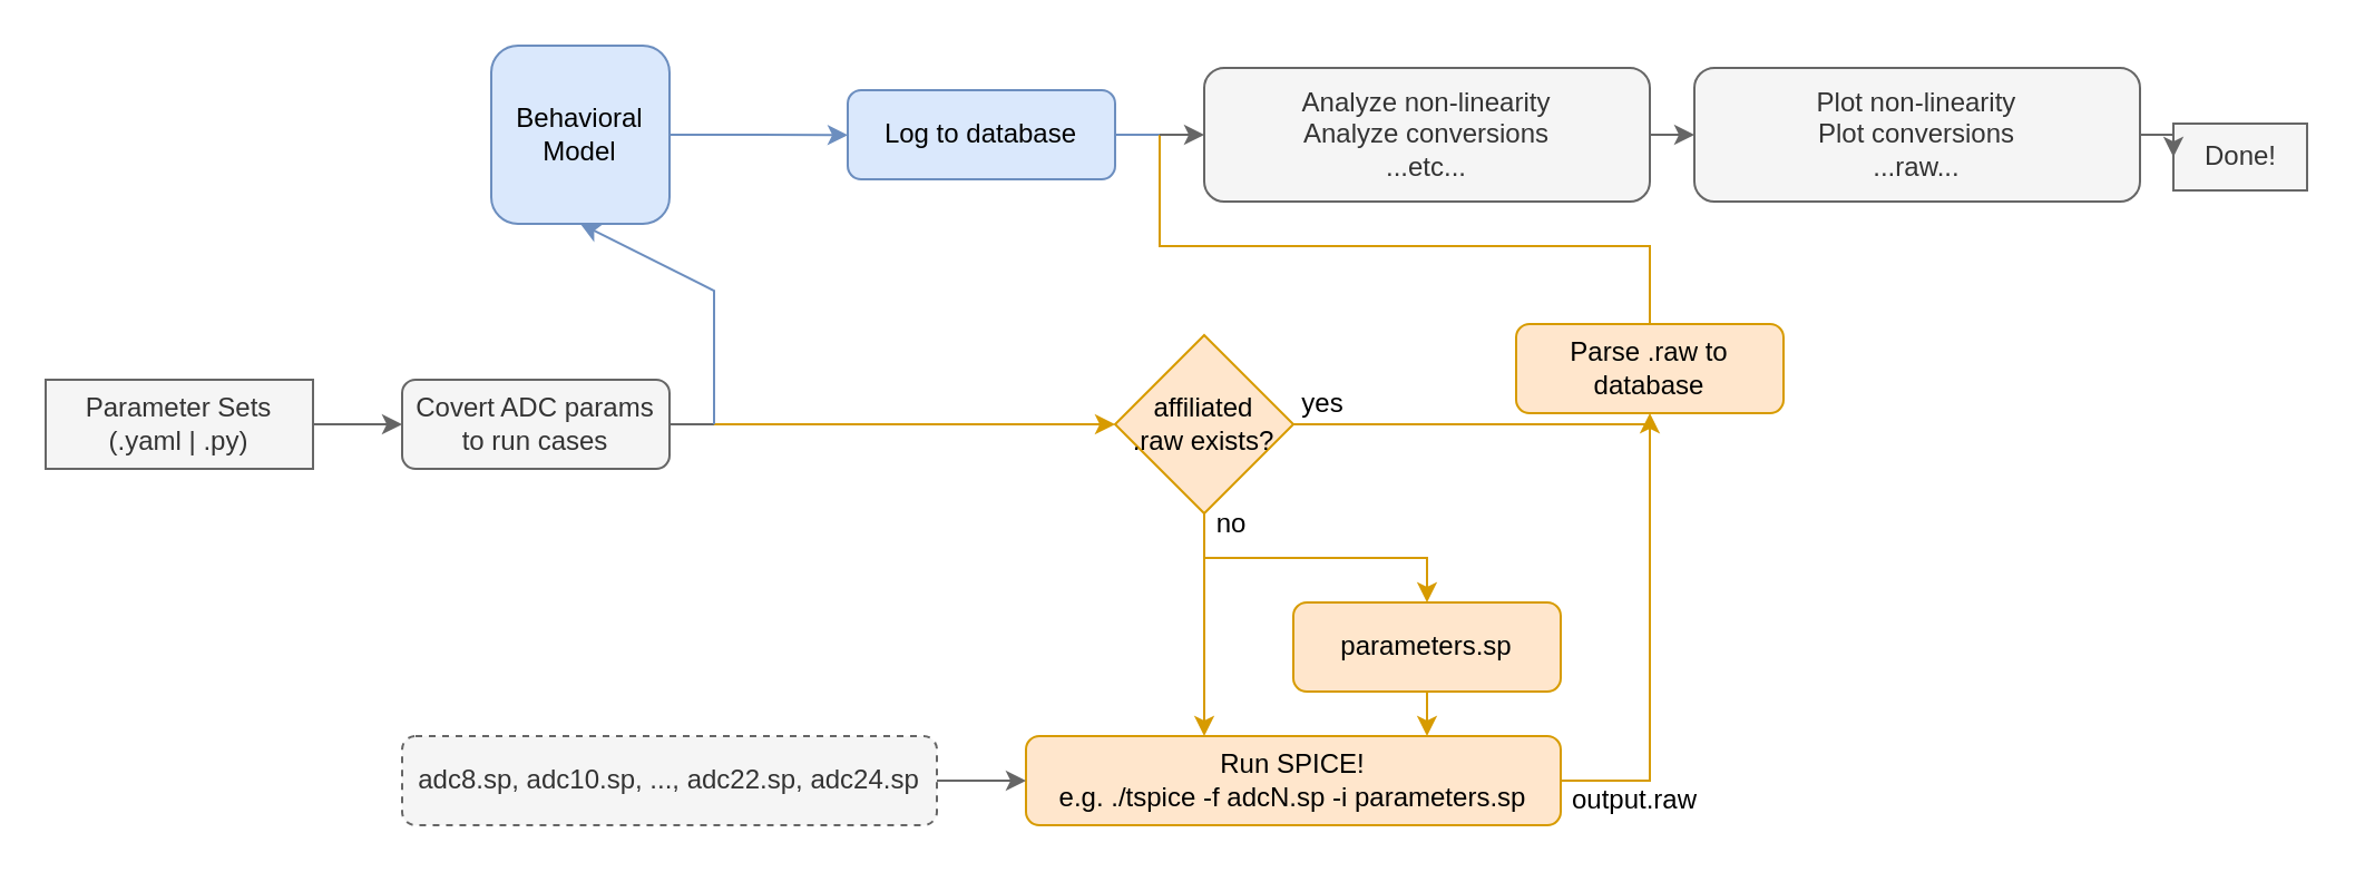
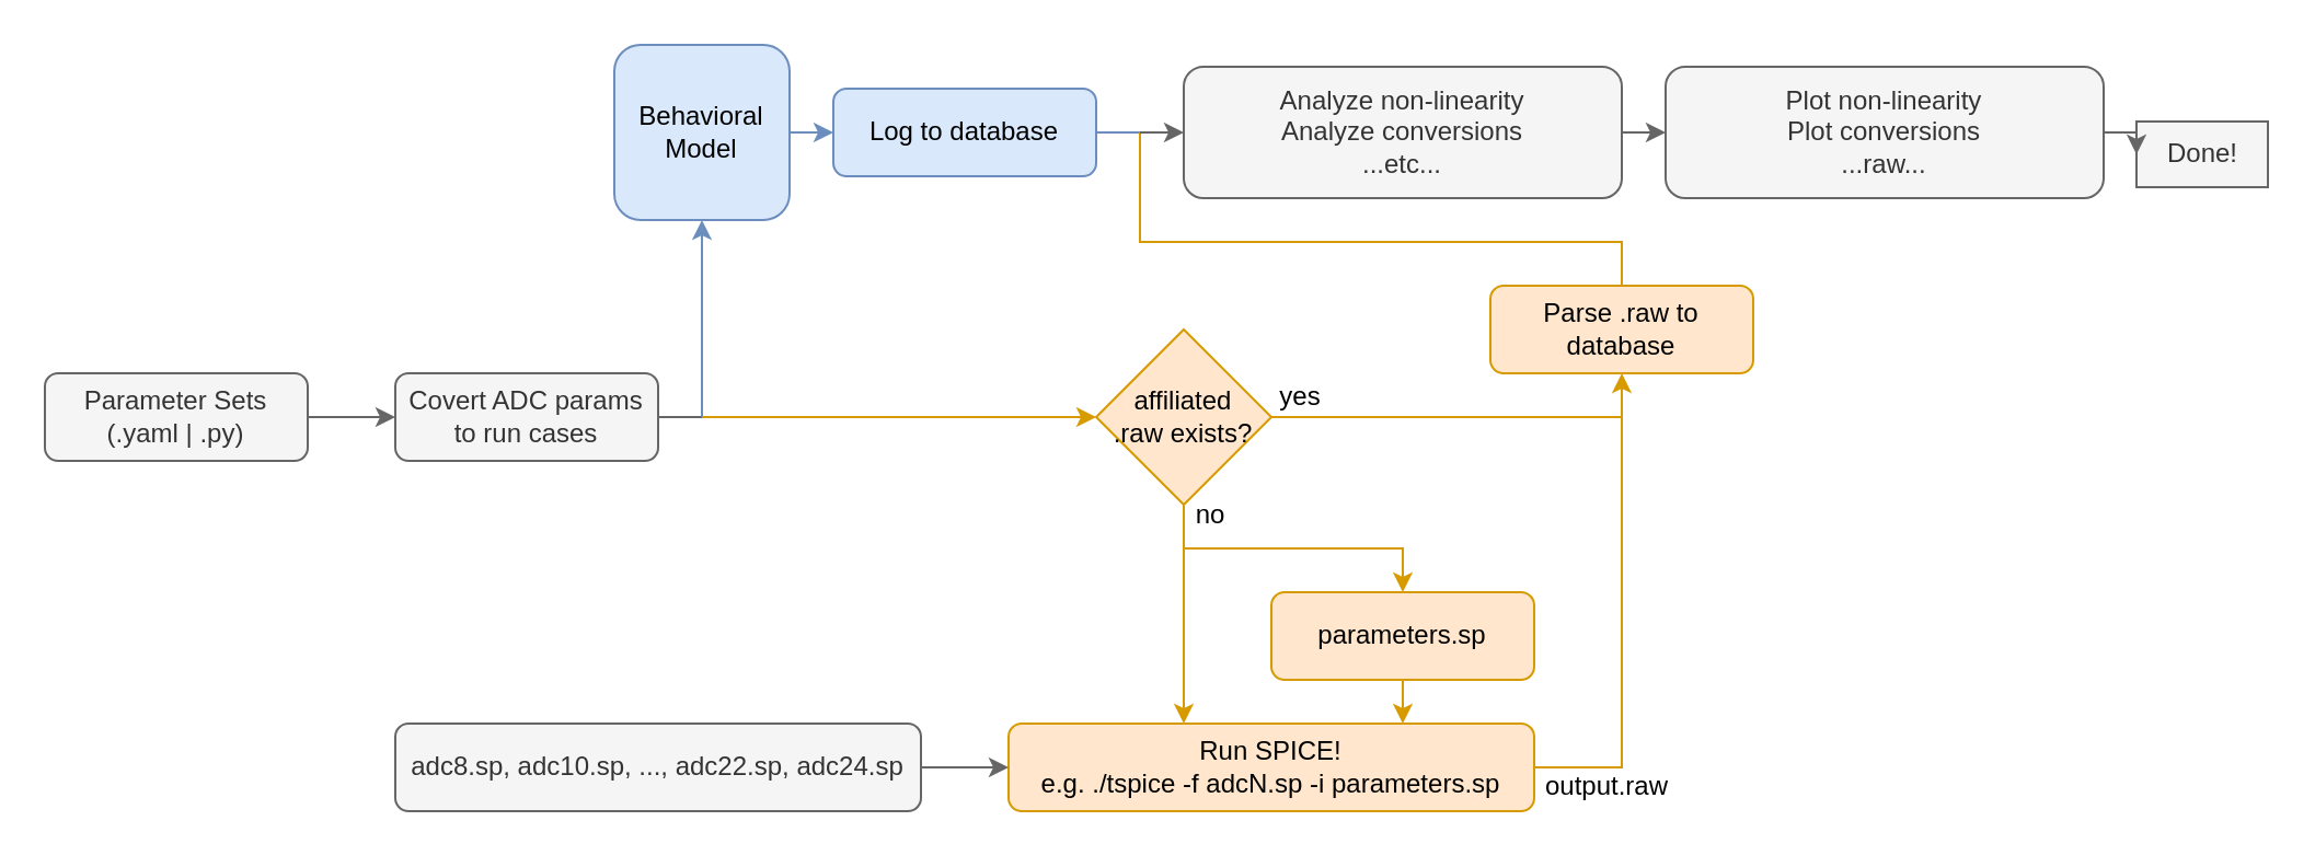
- <mxCell id="4" value="&lt;div&gt;Behavioral&lt;/div&gt;&lt;div&gt;Model&lt;/div&gt;" style="rounded=1;whiteSpace=wrap;html=1;fillColor=#dae8fc;strokeColor=#6c8ebf;" parent="1" vertex="1"><mxGeometry x="220" y="20" width="80" height="80" as="geometry" /></mxCell>
+ <mxCell id="4" value="&lt;div&gt;Behavioral&lt;/div&gt;&lt;div&gt;Model&lt;/div&gt;" style="rounded=1;whiteSpace=wrap;html=1;fillColor=#dae8fc;strokeColor=#6c8ebf;" parent="1" vertex="1"><mxGeometry x="280" y="20" width="80" height="80" as="geometry" /></mxCell>
- <mxCell id="20" value="Parse .raw to database" style="rounded=1;whiteSpace=wrap;html=1;fillColor=#ffe6cc;strokeColor=#d79b00;" parent="1" vertex="1"><mxGeometry x="680" y="145" width="120" height="40" as="geometry" /></mxCell>
+ <mxCell id="20" value="Parse .raw to database" style="rounded=1;whiteSpace=wrap;html=1;fillColor=#ffe6cc;strokeColor=#d79b00;" parent="1" vertex="1"><mxGeometry x="680" y="130" width="120" height="40" as="geometry" /></mxCell>
- <mxCell id="3" value="Parameter Sets (.yaml | .py)" style="whiteSpace=wrap;html=1;fillColor=#f5f5f5;strokeColor=#666666;fontColor=#333333;rounded=0;" parent="1" vertex="1"><mxGeometry x="20" y="170" width="120" height="40" as="geometry" /></mxCell>
+ <mxCell id="3" value="Parameter Sets (.yaml | .py)" style="rounded=1;whiteSpace=wrap;html=1;fillColor=#f5f5f5;strokeColor=#666666;fontColor=#333333;" parent="1" vertex="1"><mxGeometry x="20" y="170" width="120" height="40" as="geometry" /></mxCell>
- <mxCell id="8" value="adc8.sp, adc10.sp, ..., adc22.sp, adc24.sp" style="rounded=1;whiteSpace=wrap;html=1;fillColor=#f5f5f5;fontColor=#333333;strokeColor=#666666;dashed=1;" parent="1" vertex="1"><mxGeometry x="180" y="330" width="240" height="40" as="geometry" /></mxCell>
+ <mxCell id="8" value="adc8.sp, adc10.sp, ..., adc22.sp, adc24.sp" style="rounded=1;whiteSpace=wrap;html=1;fillColor=#f5f5f5;fontColor=#333333;strokeColor=#666666;" parent="1" vertex="1"><mxGeometry x="180" y="330" width="240" height="40" as="geometry" /></mxCell>
